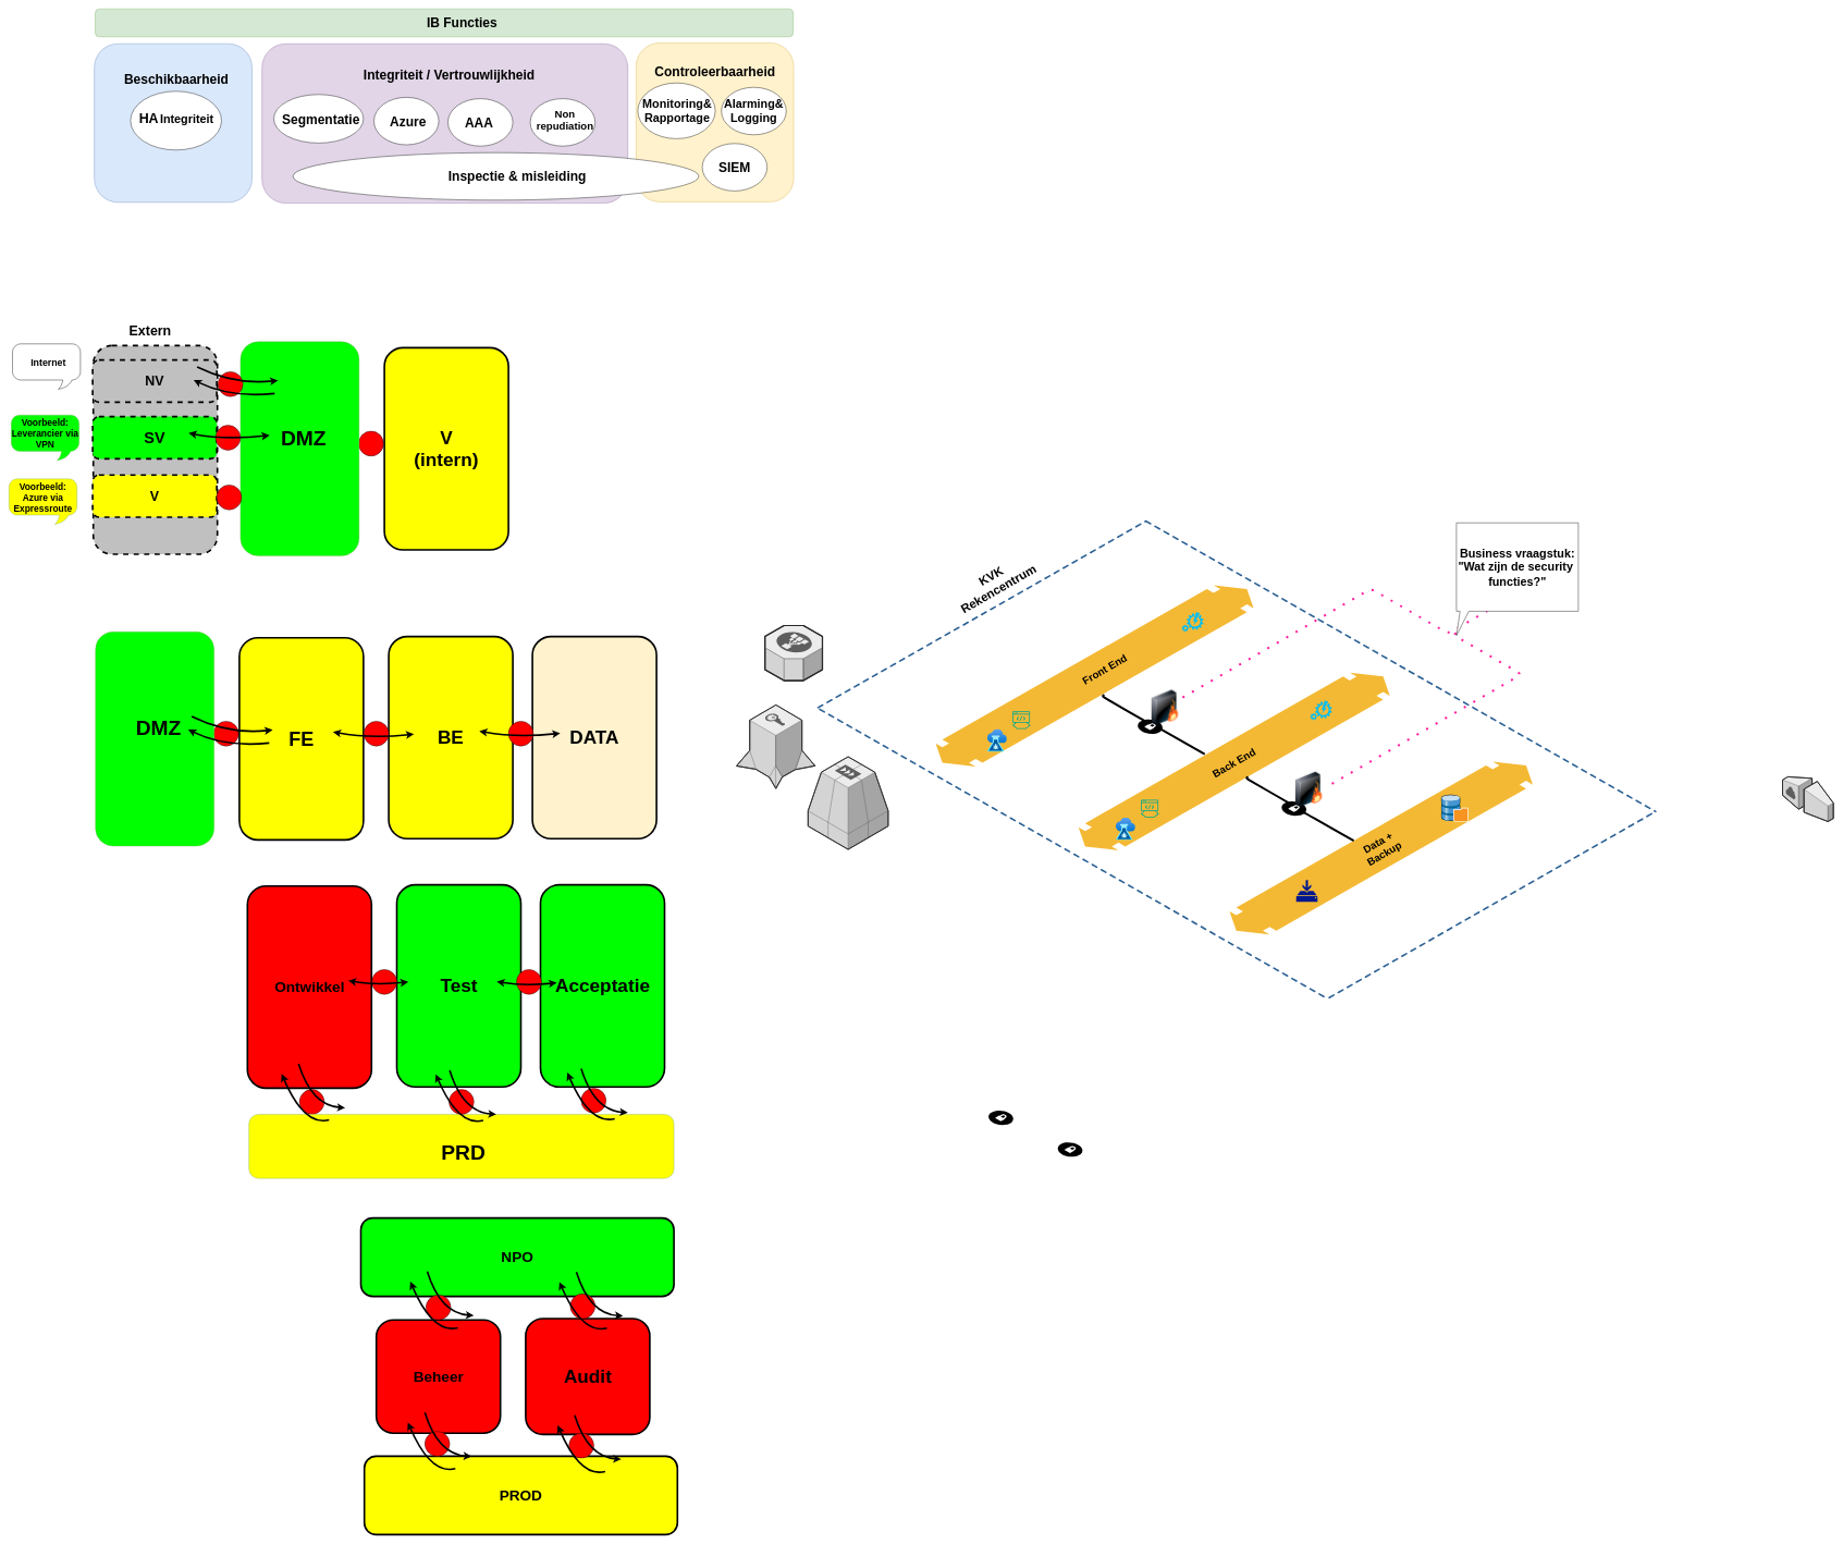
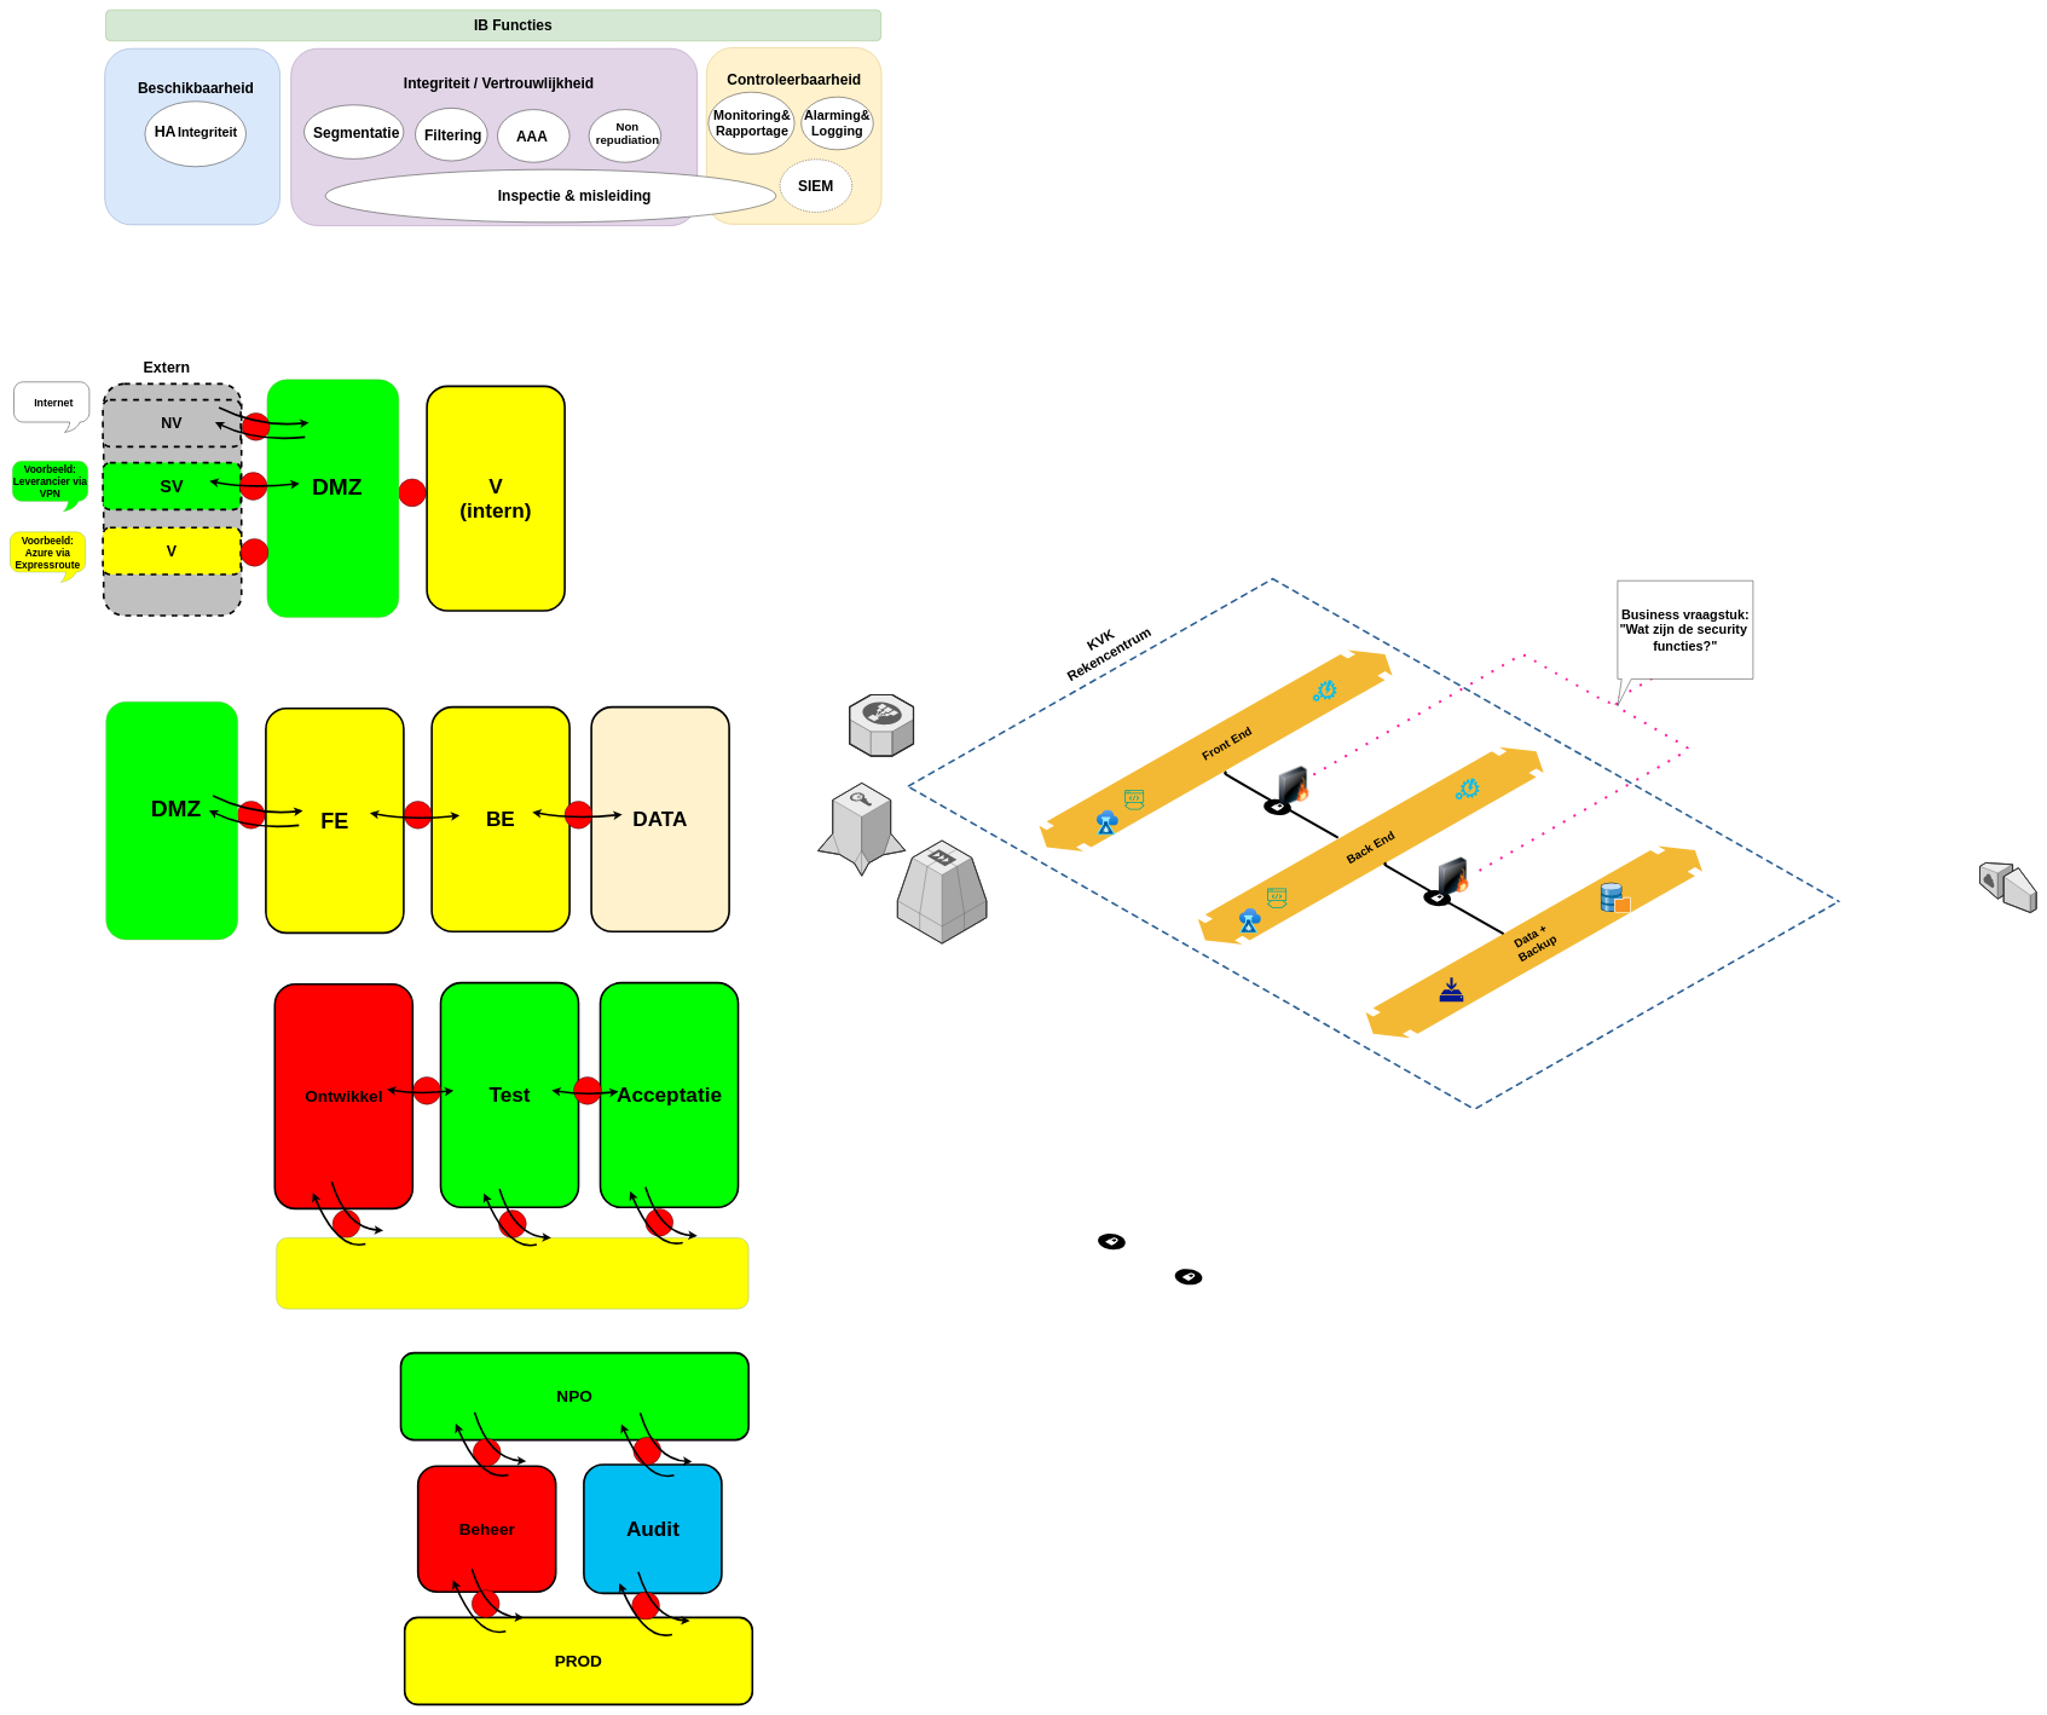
- <mxCell id="56" value="&lt;font style=&quot;font-size: 30px;&quot;&gt;&lt;b&gt;Azure&lt;/b&gt;&lt;/font&gt;" style="text;strokeColor=none;align=center;fillColor=none;html=1;verticalAlign=middle;whiteSpace=wrap;rounded=0;" vertex="1" parent="1"><mxGeometry x="841" y="262.5" width="191" height="30" as="geometry" /></mxCell>
+ <mxCell id="56" value="&lt;font style=&quot;font-size: 30px;&quot;&gt;&lt;b&gt;Filtering&lt;/b&gt;&lt;/font&gt;" style="text;strokeColor=none;align=center;fillColor=none;html=1;verticalAlign=middle;whiteSpace=wrap;rounded=0;" vertex="1" parent="1"><mxGeometry x="841" y="262.5" width="191" height="30" as="geometry" /></mxCell>
- <mxCell id="65" value="&lt;font style=&quot;font-size: 30px;&quot;&gt;&lt;b&gt;SIEM&lt;/b&gt;&lt;/font&gt;" style="ellipse;whiteSpace=wrap;html=1;" vertex="1" parent="1"><mxGeometry x="1612" y="329" width="149" height="109" as="geometry" /></mxCell>
+ <mxCell id="65" value="&lt;font style=&quot;font-size: 30px;&quot;&gt;&lt;b&gt;SIEM&lt;/b&gt;&lt;/font&gt;" style="ellipse;whiteSpace=wrap;html=1;dashed=1;" vertex="1" parent="1"><mxGeometry x="1612" y="329" width="149" height="109" as="geometry" /></mxCell>
- <mxCell id="101" value="&lt;font size=&quot;1&quot;&gt;&lt;b style=&quot;font-size: 48px;&quot;&gt;PRD&lt;/b&gt;&lt;/font&gt;" style="text;strokeColor=none;align=center;fillColor=none;html=1;verticalAlign=middle;whiteSpace=wrap;rounded=0;" vertex="1" parent="1"><mxGeometry x="968" y="2631" width="191" height="30" as="geometry" /></mxCell>
- <mxCell id="117" value="&lt;div&gt;&lt;font size=&quot;1&quot;&gt;&lt;b&gt;&lt;font style=&quot;font-size: 43px;&quot;&gt;Audit&lt;/font&gt;&lt;/b&gt;&lt;/font&gt;&lt;/div&gt;" style="rounded=1;whiteSpace=wrap;html=1;fillColor=#FF0000;strokeColor=#000000;strokeWidth=4;" vertex="1" parent="1"><mxGeometry x="1206.5" y="3027" width="285" height="266" as="geometry" /></mxCell>
+ <mxCell id="117" value="&lt;div&gt;&lt;font size=&quot;1&quot;&gt;&lt;b&gt;&lt;font style=&quot;font-size: 43px;&quot;&gt;Audit&lt;/font&gt;&lt;/b&gt;&lt;/font&gt;&lt;/div&gt;" style="rounded=1;whiteSpace=wrap;html=1;fillColor=#00bef2;strokeColor=#000000;strokeWidth=4;" vertex="1" parent="1"><mxGeometry x="1206.5" y="3027" width="285" height="266" as="geometry" /></mxCell>
